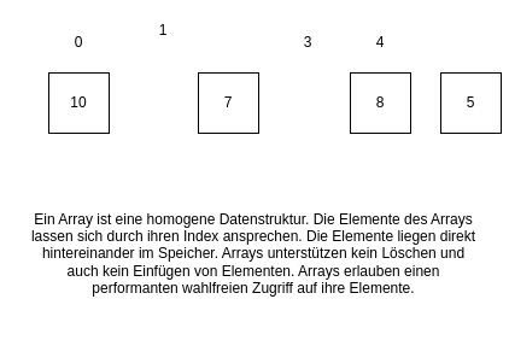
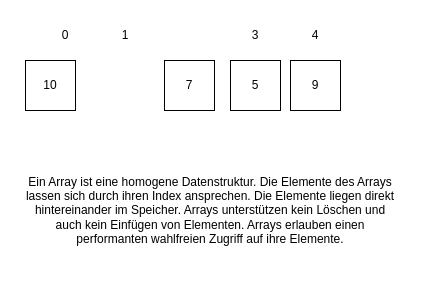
- <mxCell id="7" value="1" style="text;html=1;align=center;verticalAlign=middle;whiteSpace=wrap;rounded=0;" vertex="1" parent="1"><mxGeometry x="105" y="10" width="60" height="30" as="geometry" /></mxCell>
+ <mxCell id="7" value="1" style="text;html=1;align=center;verticalAlign=middle;whiteSpace=wrap;rounded=0;" vertex="1" parent="1"><mxGeometry x="95" y="20" width="60" height="30" as="geometry" /></mxCell>
- <mxCell id="2" value="10" style="whiteSpace=wrap;html=1;aspect=fixed;" vertex="1" parent="1"><mxGeometry x="40" y="60" width="50" height="50" as="geometry" /></mxCell>
+ <mxCell id="2" value="10" style="whiteSpace=wrap;html=1;aspect=fixed;" vertex="1" parent="1"><mxGeometry x="25" y="60" width="50" height="50" as="geometry" /></mxCell>
- <mxCell id="5" value="8" style="whiteSpace=wrap;html=1;aspect=fixed;" vertex="1" parent="1"><mxGeometry x="290" y="60" width="50" height="50" as="geometry" /></mxCell>
+ <mxCell id="5" value="9" style="whiteSpace=wrap;html=1;aspect=fixed;" vertex="1" parent="1"><mxGeometry x="290" y="60" width="50" height="50" as="geometry" /></mxCell>
- <mxCell id="4" value="5" style="whiteSpace=wrap;html=1;aspect=fixed;" vertex="1" parent="1"><mxGeometry x="365" y="60" width="50" height="50" as="geometry" /></mxCell>
+ <mxCell id="4" value="5" style="whiteSpace=wrap;html=1;aspect=fixed;" vertex="1" parent="1"><mxGeometry x="230" y="60" width="50" height="50" as="geometry" /></mxCell>
